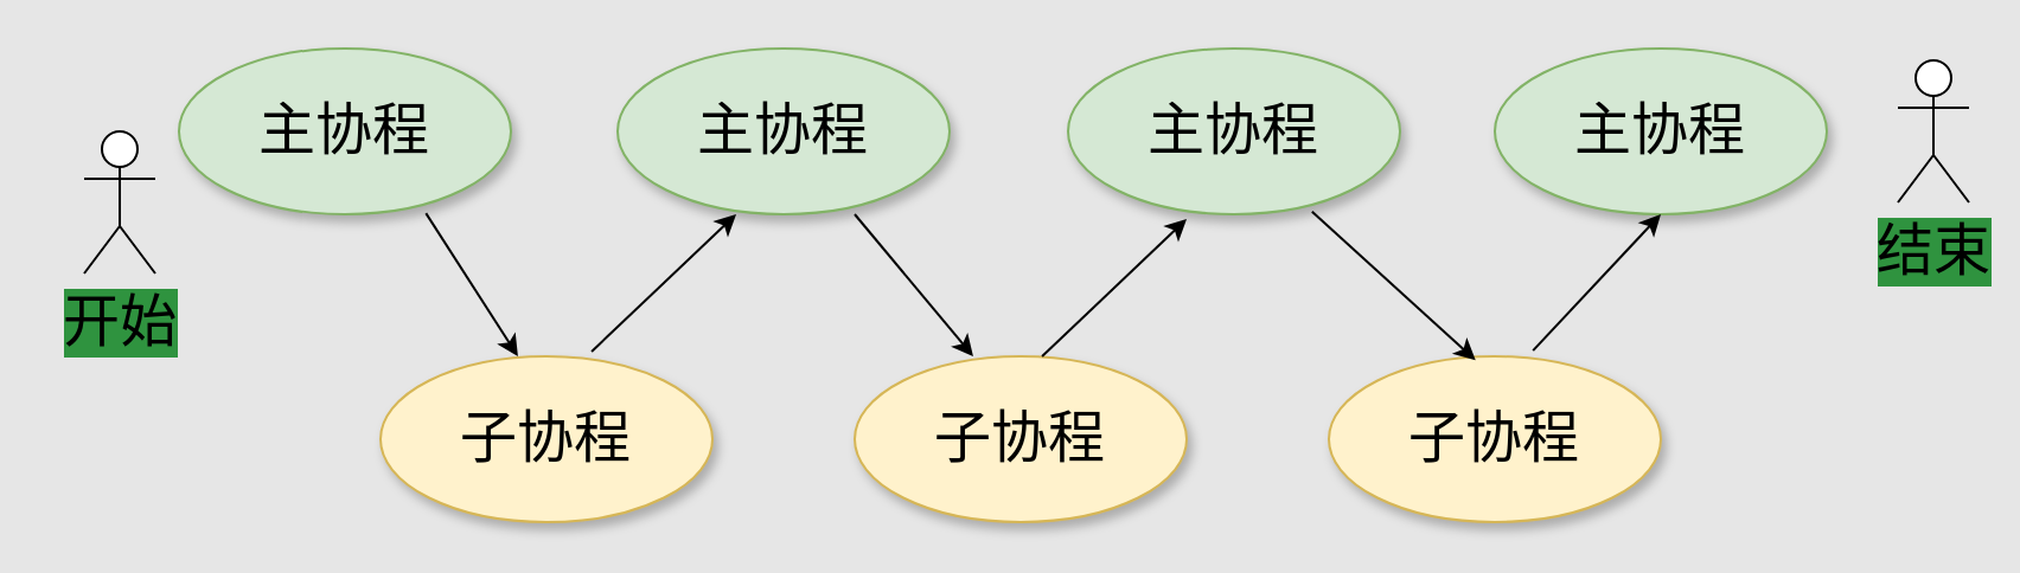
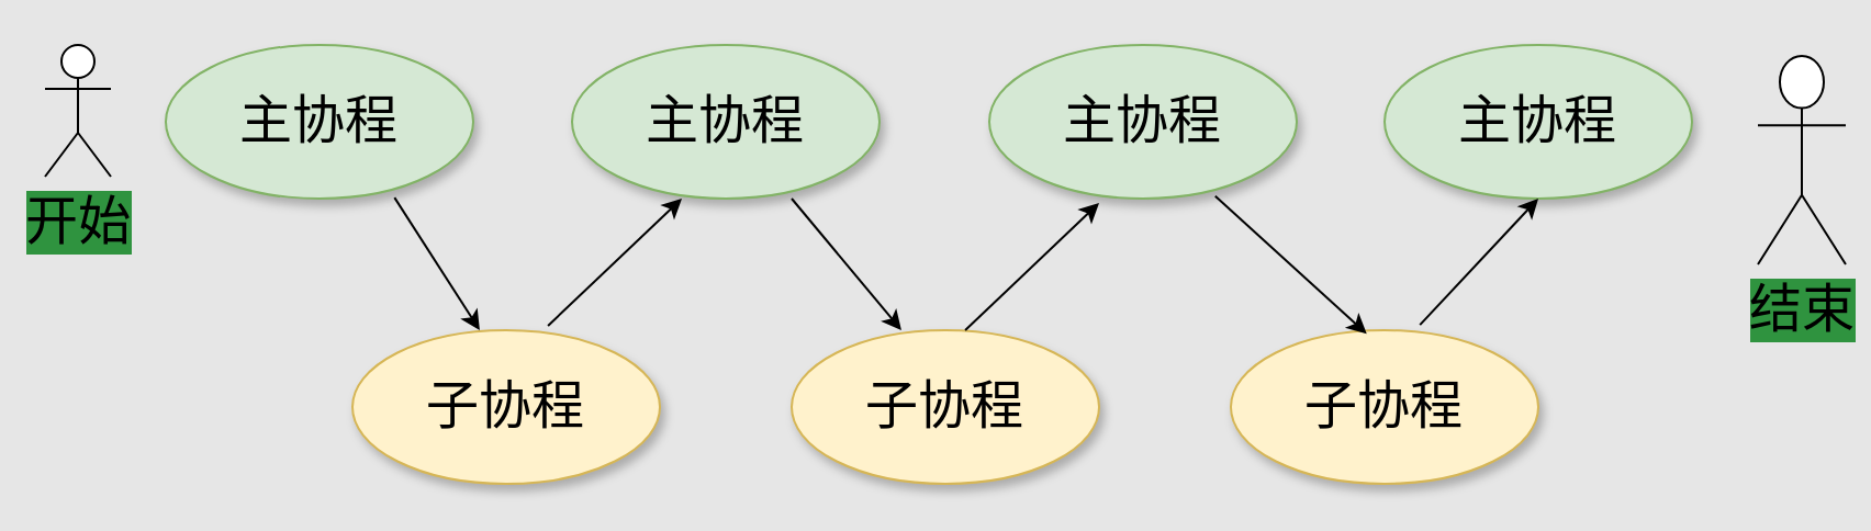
- <mxCell id="10" value="结束" style="shape=umlActor;verticalLabelPosition=bottom;verticalAlign=top;html=1;outlineConnect=0;labelBackgroundColor=#2f933f;fontSize=24;" vertex="1" parent="1"><mxGeometry x="800" y="25" width="30" height="60" as="geometry" /></mxCell>
+ <mxCell id="10" value="结束" style="shape=umlActor;verticalLabelPosition=bottom;verticalAlign=top;html=1;outlineConnect=0;labelBackgroundColor=#2f933f;fontSize=24;" vertex="1" parent="1"><mxGeometry x="800" y="25" width="40" height="95" as="geometry" /></mxCell>
- <mxCell id="9" value="开始" style="shape=umlActor;verticalLabelPosition=bottom;verticalAlign=top;html=1;outlineConnect=0;labelBackgroundColor=#2f933f;fontSize=24;" vertex="1" parent="1"><mxGeometry x="35" y="55" width="30" height="60" as="geometry" /></mxCell>
+ <mxCell id="9" value="开始" style="shape=umlActor;verticalLabelPosition=bottom;verticalAlign=top;html=1;outlineConnect=0;labelBackgroundColor=#2f933f;fontSize=24;" vertex="1" parent="1"><mxGeometry x="20" y="20" width="30" height="60" as="geometry" /></mxCell>
